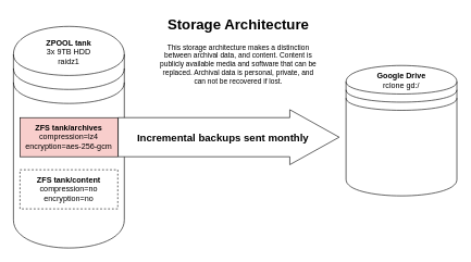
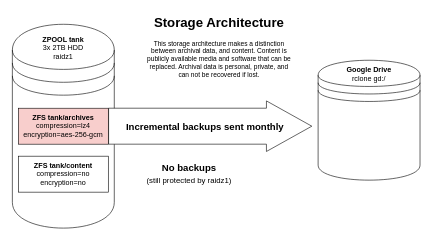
- <mxCell id="5" value="&lt;b&gt;ZPOOL tank&lt;br&gt;&lt;/b&gt;3x 9TB HDD&lt;br&gt;raidz1" style="rounded=0;whiteSpace=wrap;html=1;align=center;fillColor=none;strokeColor=none;" vertex="1" parent="1"><mxGeometry x="40" y="50" width="130" height="60" as="geometry" /></mxCell>
+ <mxCell id="5" value="&lt;b&gt;ZPOOL tank&lt;br&gt;&lt;/b&gt;3x 2TB HDD&lt;br&gt;raidz1" style="rounded=0;whiteSpace=wrap;html=1;align=center;fillColor=none;strokeColor=none;" vertex="1" parent="1"><mxGeometry x="40" y="50" width="130" height="60" as="geometry" /></mxCell>
- <mxCell id="4" value="&lt;b&gt;ZFS tank/content&lt;/b&gt;&lt;br&gt;compression=no&lt;br&gt;encryption=no" style="rounded=0;whiteSpace=wrap;html=1;dashed=1;" vertex="1" parent="1"><mxGeometry x="30" y="260" width="150" height="60" as="geometry" /></mxCell>
+ <mxCell id="4" value="&lt;b&gt;ZFS tank/content&lt;/b&gt;&lt;br&gt;compression=no&lt;br&gt;encryption=no" style="rounded=0;whiteSpace=wrap;html=1;" vertex="1" parent="1"><mxGeometry x="30" y="260" width="150" height="60" as="geometry" /></mxCell>
+ <mxCell id="10" value="&lt;b&gt;No backups&lt;br&gt;&lt;/b&gt;&lt;font style=&quot;font-size: 13px&quot;&gt;(still protected by raidz1)&lt;/font&gt;" style="text;html=1;strokeColor=none;fillColor=none;align=center;verticalAlign=middle;whiteSpace=wrap;rounded=0;fontSize=16;opacity=20;" vertex="1" parent="1"><mxGeometry x="240" y="270" width="150" height="40" as="geometry" /></mxCell>
